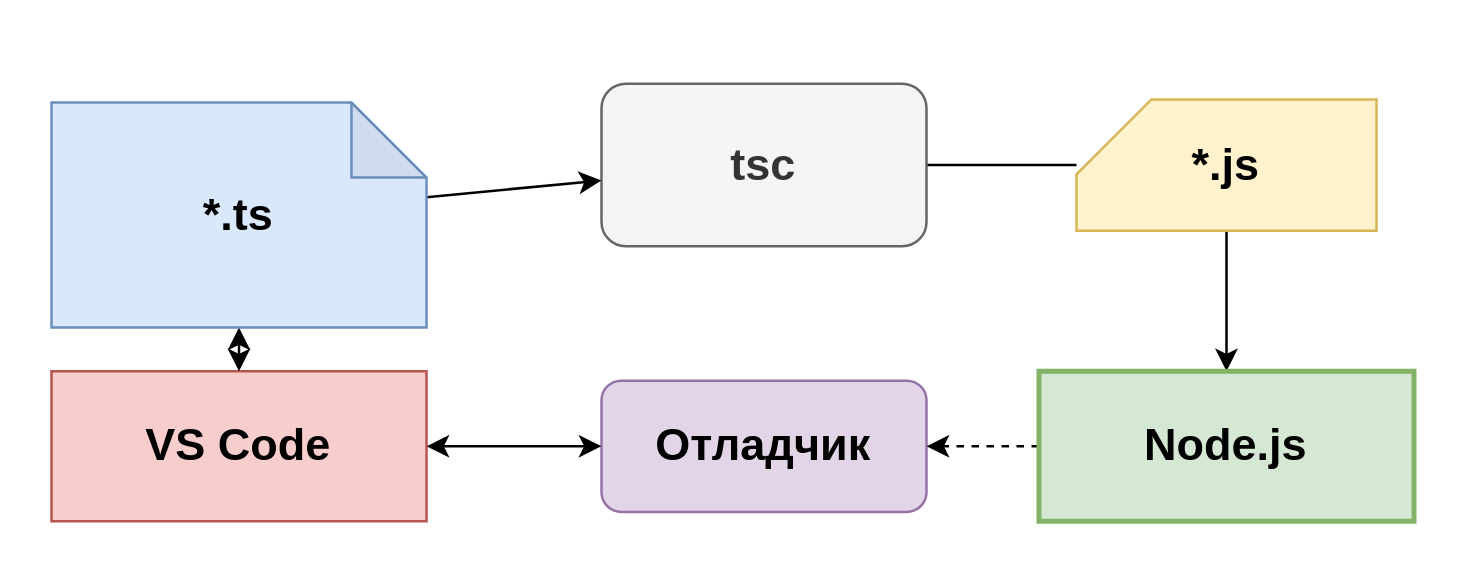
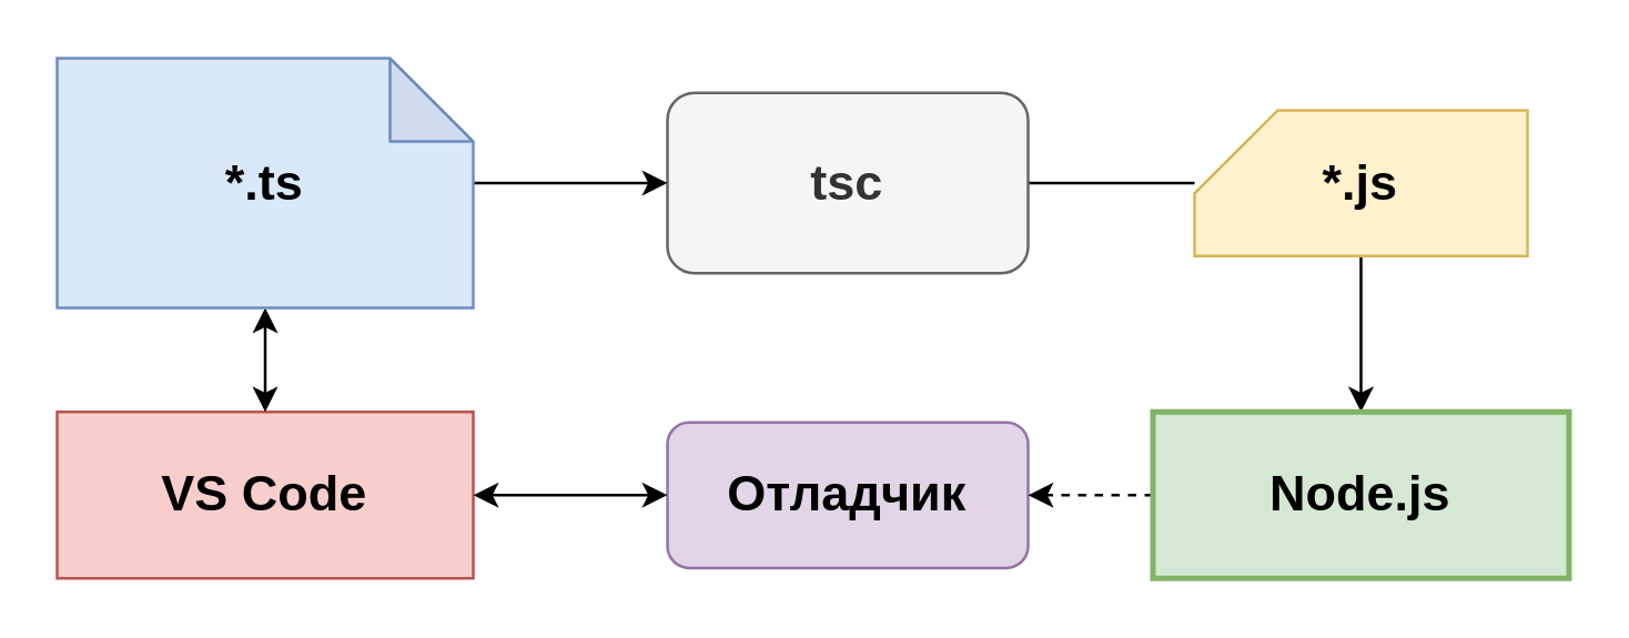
- <mxCell id="7" value="*.ts" style="shape=note;whiteSpace=wrap;html=1;backgroundOutline=1;darkOpacity=0.05;fillColor=#dae8fc;strokeColor=#6c8ebf;fontSize=18;fontStyle=1" parent="1" vertex="1"><mxGeometry x="20" y="40.5" width="150" height="90" as="geometry" /></mxCell>
+ <mxCell id="7" value="*.ts" style="shape=note;whiteSpace=wrap;html=1;backgroundOutline=1;darkOpacity=0.05;fillColor=#dae8fc;strokeColor=#6c8ebf;fontSize=18;fontStyle=1" parent="1" vertex="1"><mxGeometry x="20" y="20.5" width="150" height="90" as="geometry" /></mxCell>
